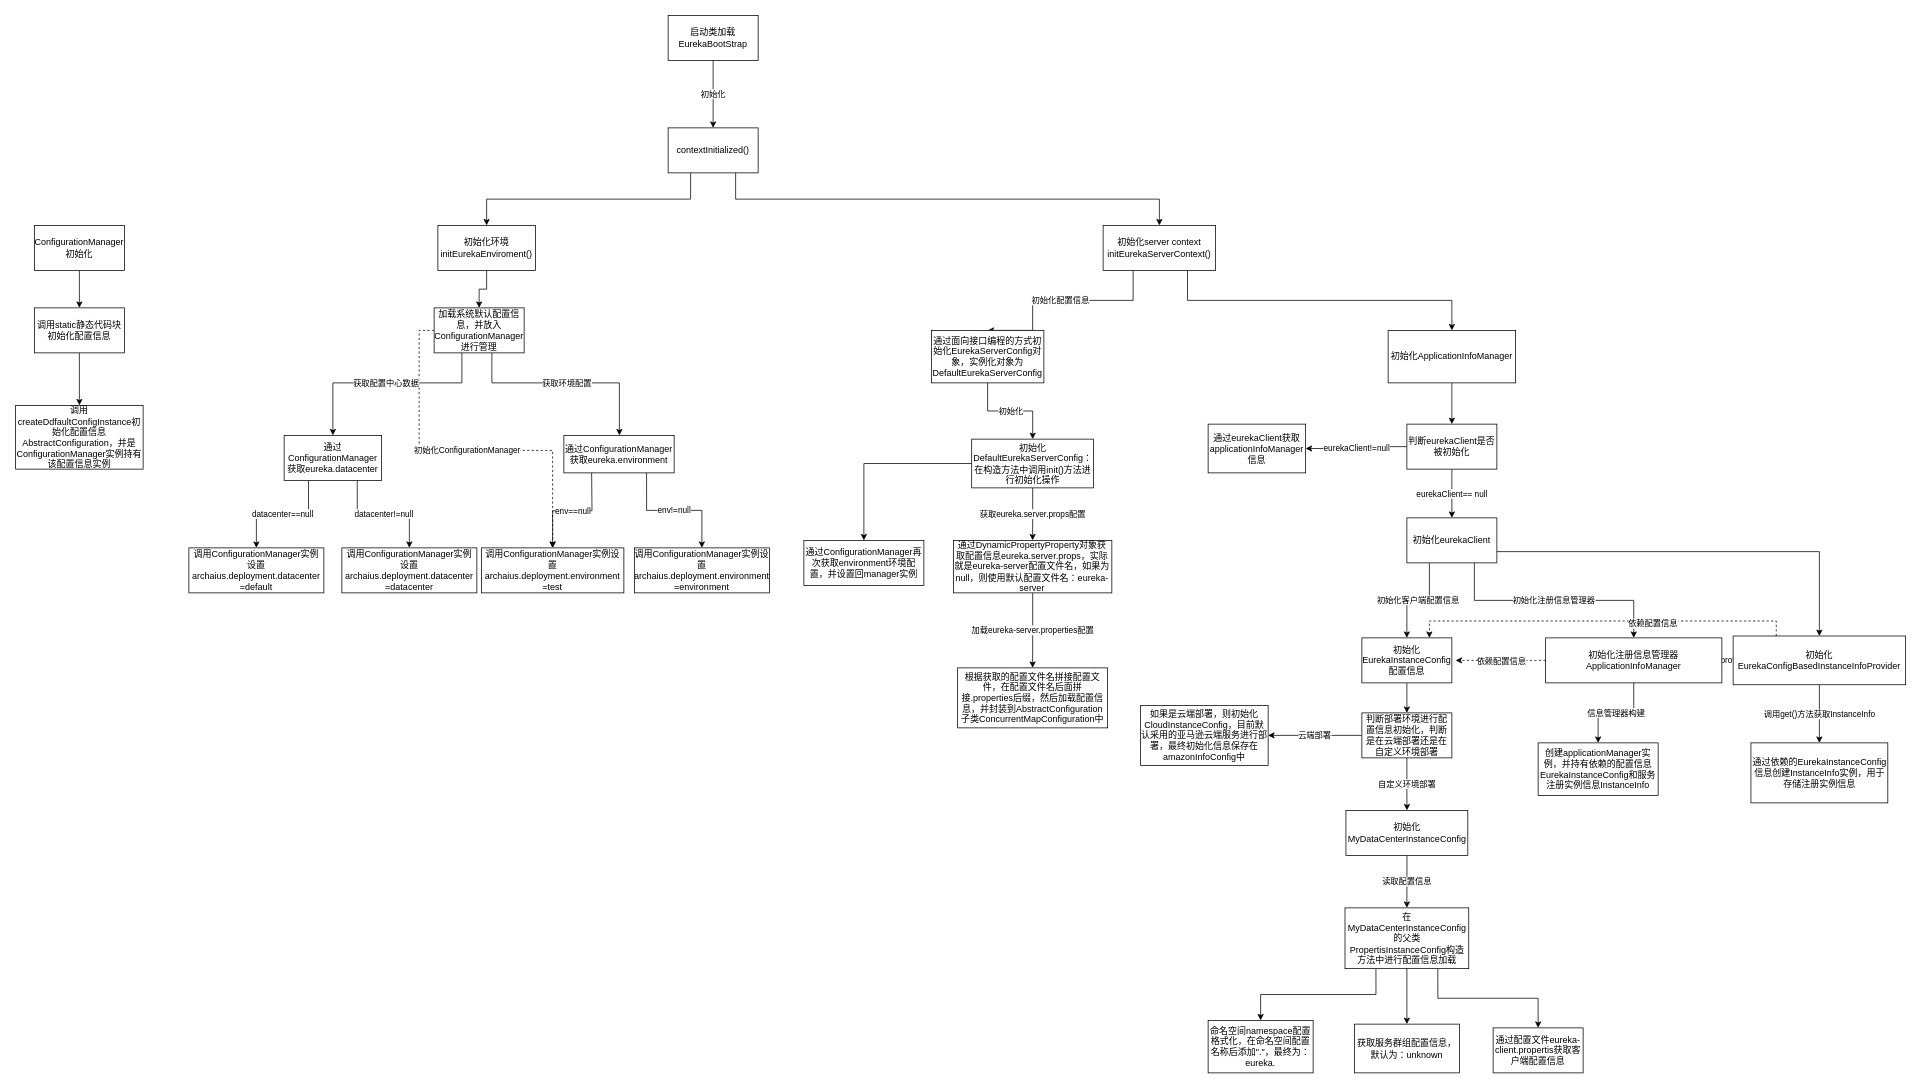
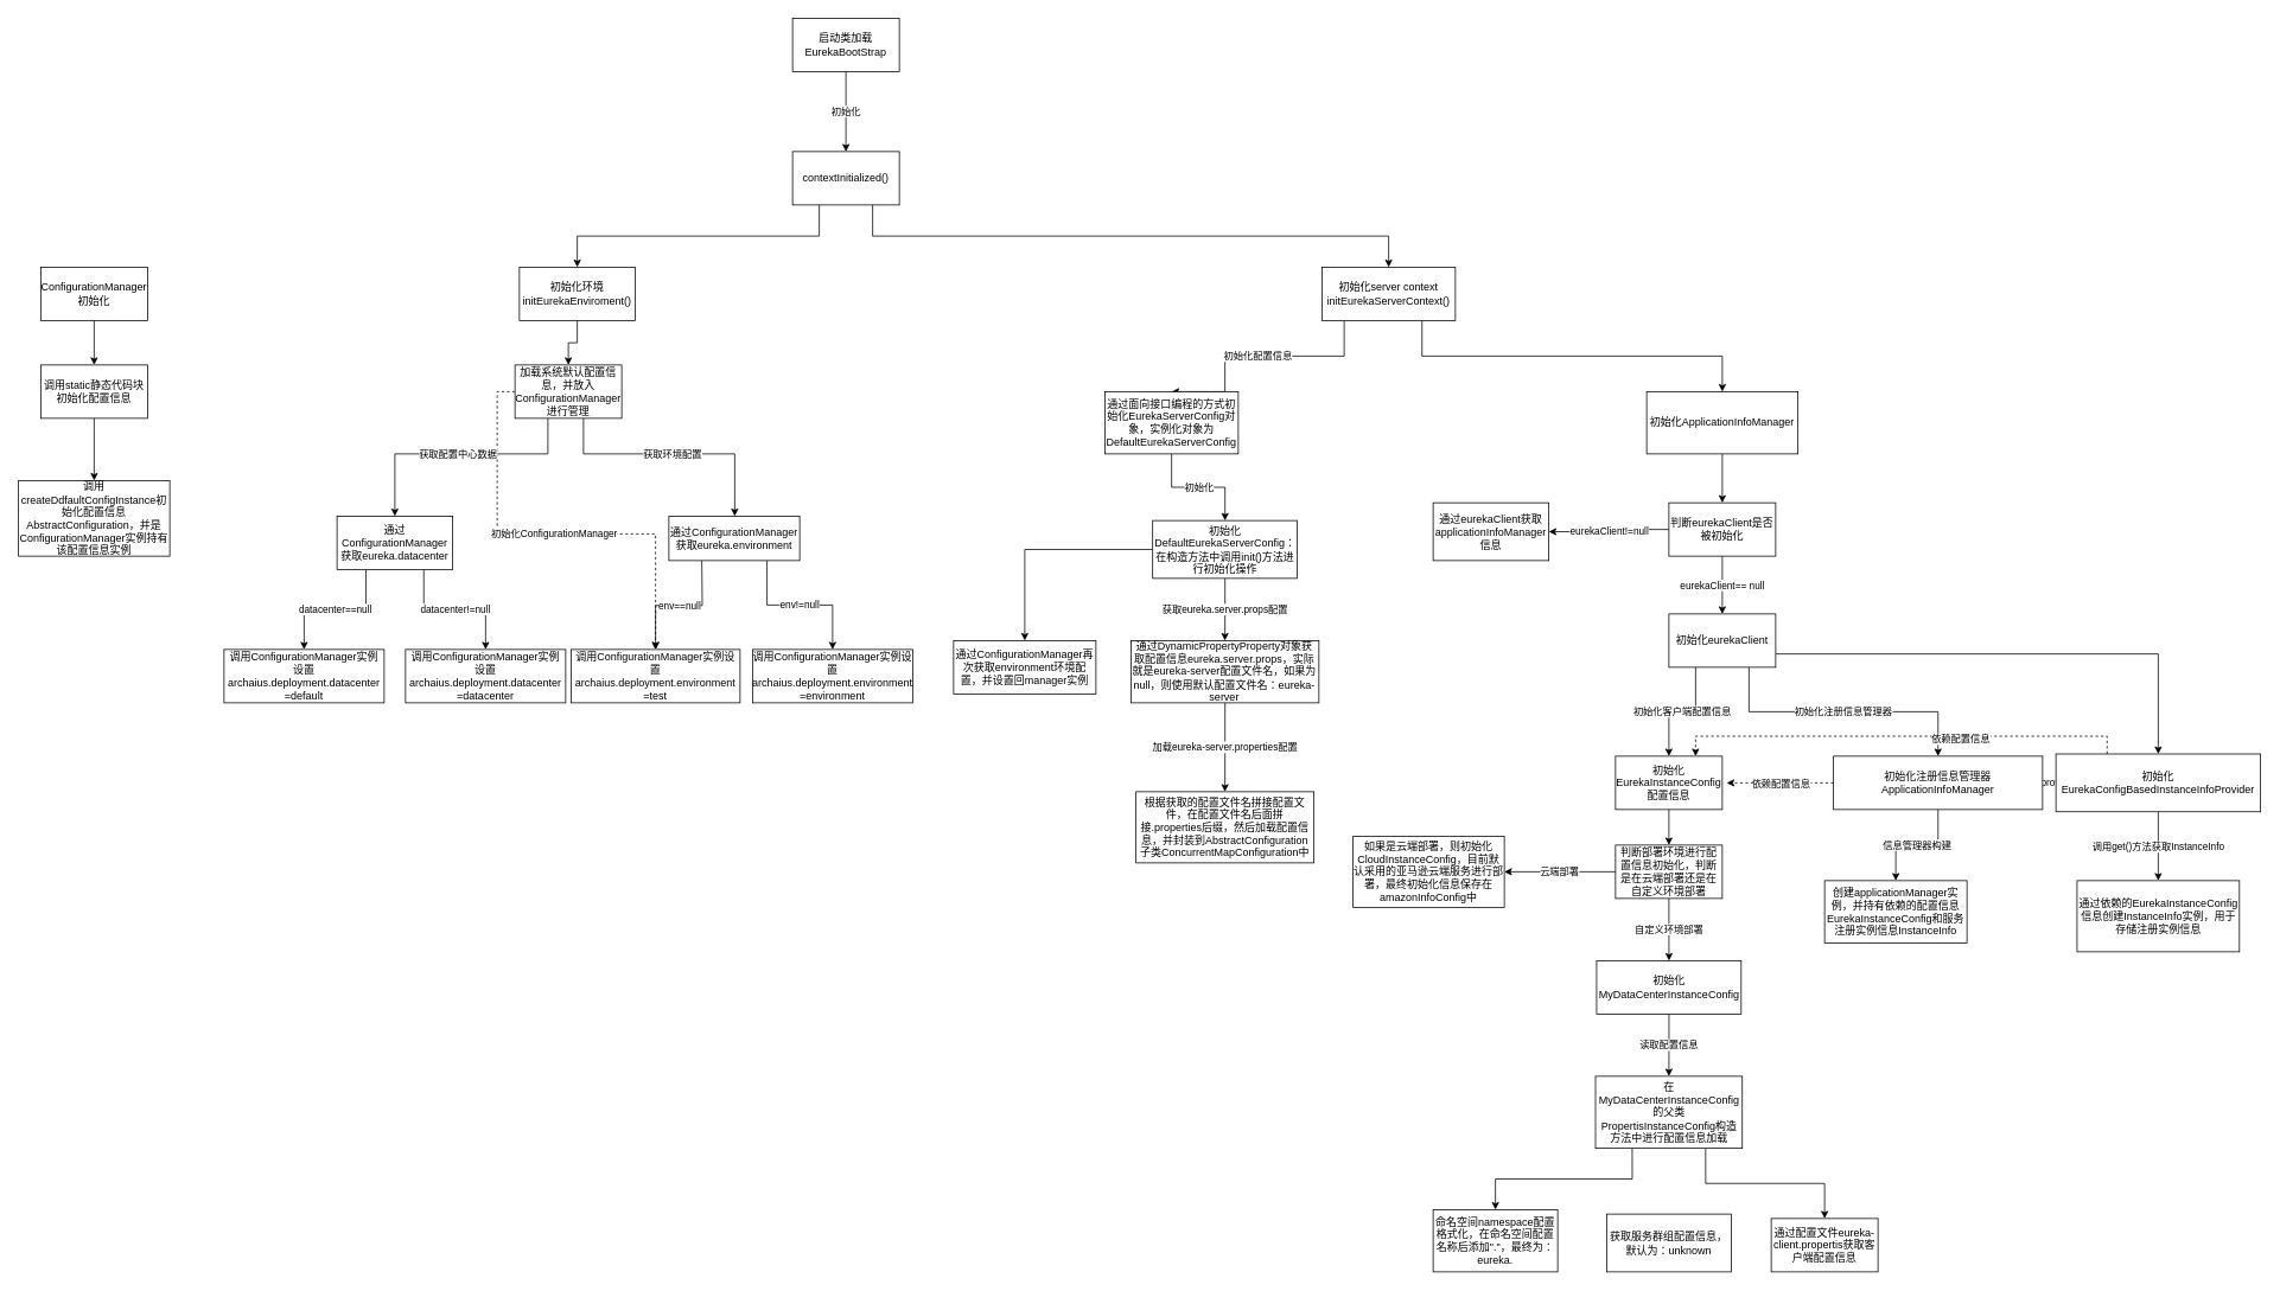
- <mxCell id="11" value="初始化server context&lt;br&gt;initEurekaServerContext()" style="rounded=0;whiteSpace=wrap;html=1;" parent="1" vertex="1"><mxGeometry x="1470" y="300" width="150" height="60" as="geometry" /></mxCell>
+ <mxCell id="11" value="初始化server context&lt;br&gt;initEurekaServerContext()" style="rounded=0;whiteSpace=wrap;html=1;" parent="1" vertex="1"><mxGeometry x="1485" y="300" width="150" height="60" as="geometry" /></mxCell>
- <mxCell id="55" style="edgeStyle=orthogonalEdgeStyle;rounded=0;orthogonalLoop=1;jettySize=auto;html=1;entryX=0.5;entryY=0;entryDx=0;entryDy=0;" edge="1" parent="1" source="57" target="59"><mxGeometry relative="1" as="geometry" /></mxCell>
